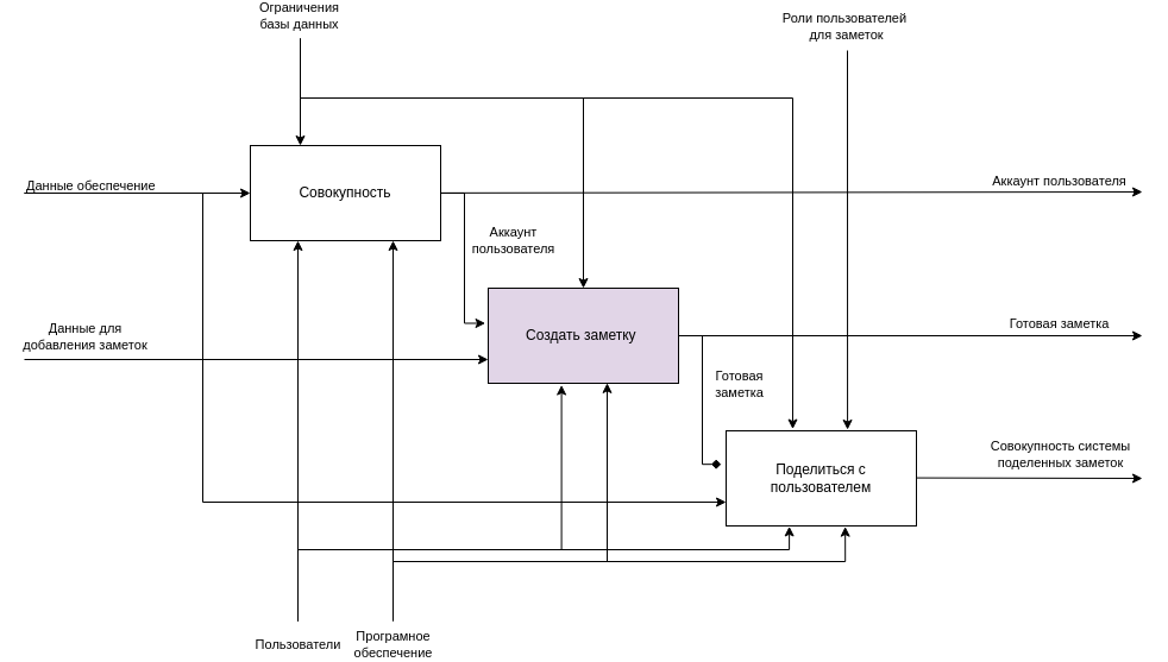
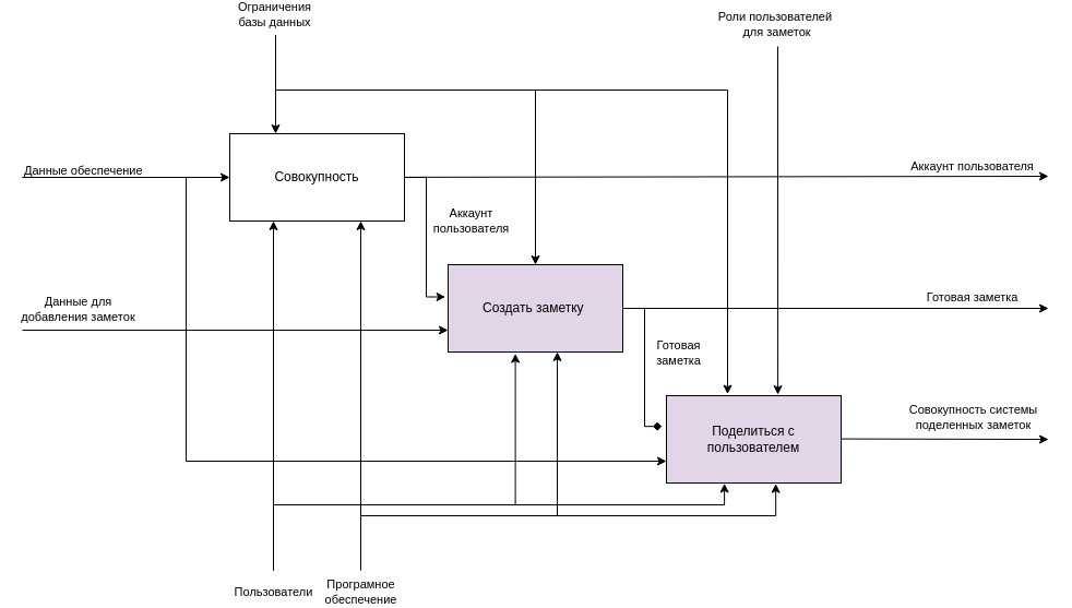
- <mxCell id="8" value="Поделиться с пользователем" style="rounded=0;whiteSpace=wrap;html=1;" vertex="1" parent="1"><mxGeometry x="610" y="350" width="160" height="80" as="geometry" /></mxCell>
+ <mxCell id="8" value="Поделиться с пользователем" style="rounded=0;whiteSpace=wrap;html=1;fillColor=#e1d5e7;" vertex="1" parent="1"><mxGeometry x="610" y="350" width="160" height="80" as="geometry" /></mxCell>
